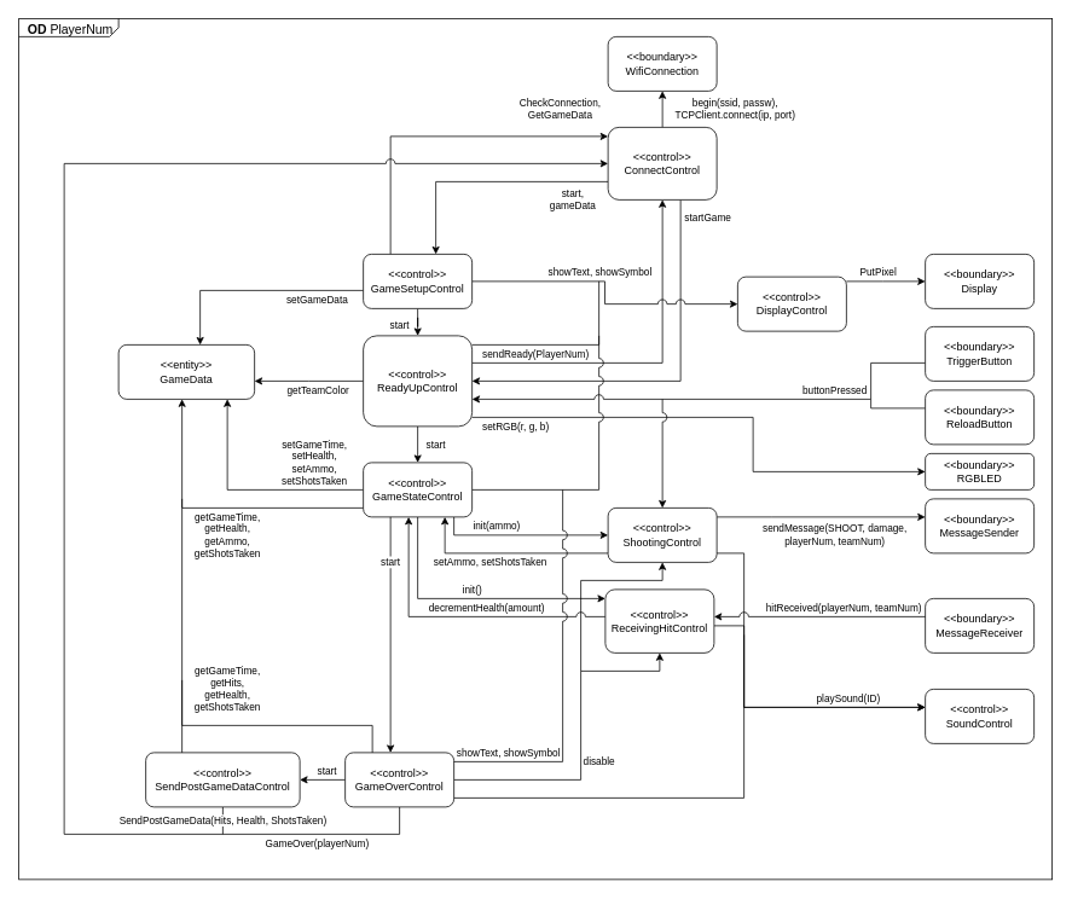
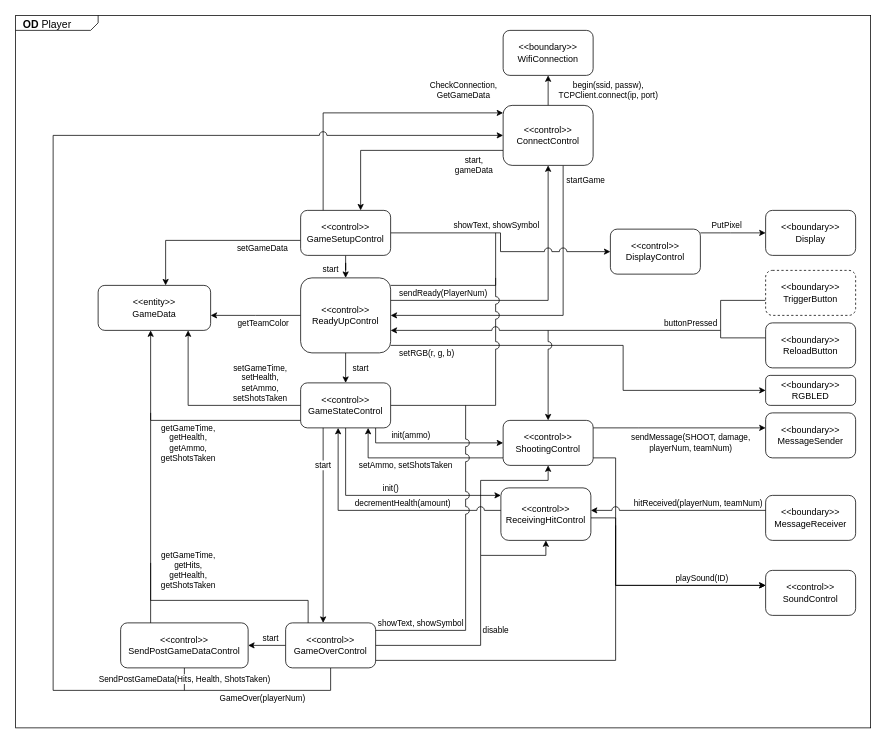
- <mxCell id="2" value="&lt;p style=&quot;margin: 4px 0px 0px 10px; text-align: left; font-size: 14px;&quot;&gt;&lt;b&gt;OD&lt;/b&gt;&amp;nbsp;PlayerNum&lt;/p&gt;" style="html=1;shape=mxgraph.sysml.package;html=1;overflow=fill;whiteSpace=wrap;labelX=110.67;" parent="1" vertex="1"><mxGeometry x="20" y="20" width="1140" height="950" as="geometry" /></mxCell>
+ <mxCell id="2" value="&lt;p style=&quot;margin: 4px 0px 0px 10px; text-align: left; font-size: 14px;&quot;&gt;&lt;b&gt;OD&lt;/b&gt;&amp;nbsp;Player&lt;/p&gt;" style="html=1;shape=mxgraph.sysml.package;html=1;overflow=fill;whiteSpace=wrap;labelX=110.67;" parent="1" vertex="1"><mxGeometry x="20" y="20" width="1140" height="950" as="geometry" /></mxCell>
- <mxCell id="42" value="&amp;lt;&amp;lt;boundary&amp;gt;&amp;gt;&lt;br&gt;TriggerButton" style="rounded=1;whiteSpace=wrap;html=1;" parent="1" vertex="1"><mxGeometry x="1020" y="360" width="120" height="60" as="geometry" /></mxCell>
+ <mxCell id="42" value="&amp;lt;&amp;lt;boundary&amp;gt;&amp;gt;&lt;br&gt;TriggerButton" style="rounded=1;whiteSpace=wrap;html=1;dashed=1;" parent="1" vertex="1"><mxGeometry x="1020" y="360" width="120" height="60" as="geometry" /></mxCell>
